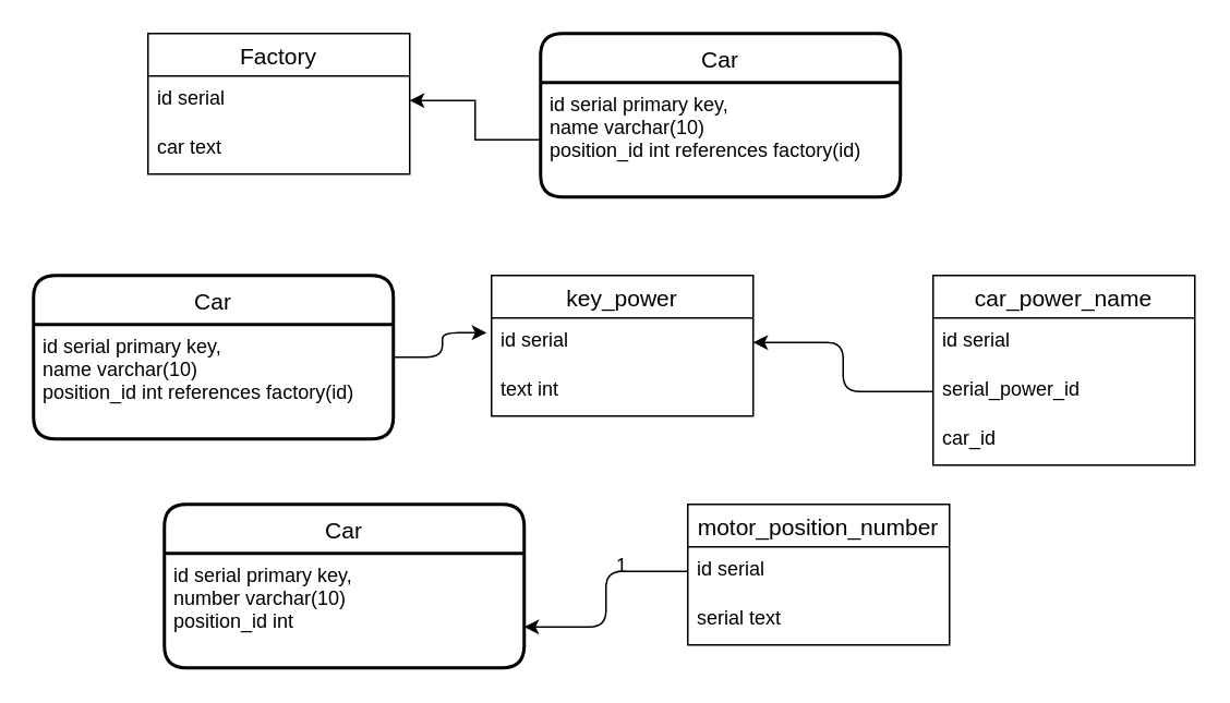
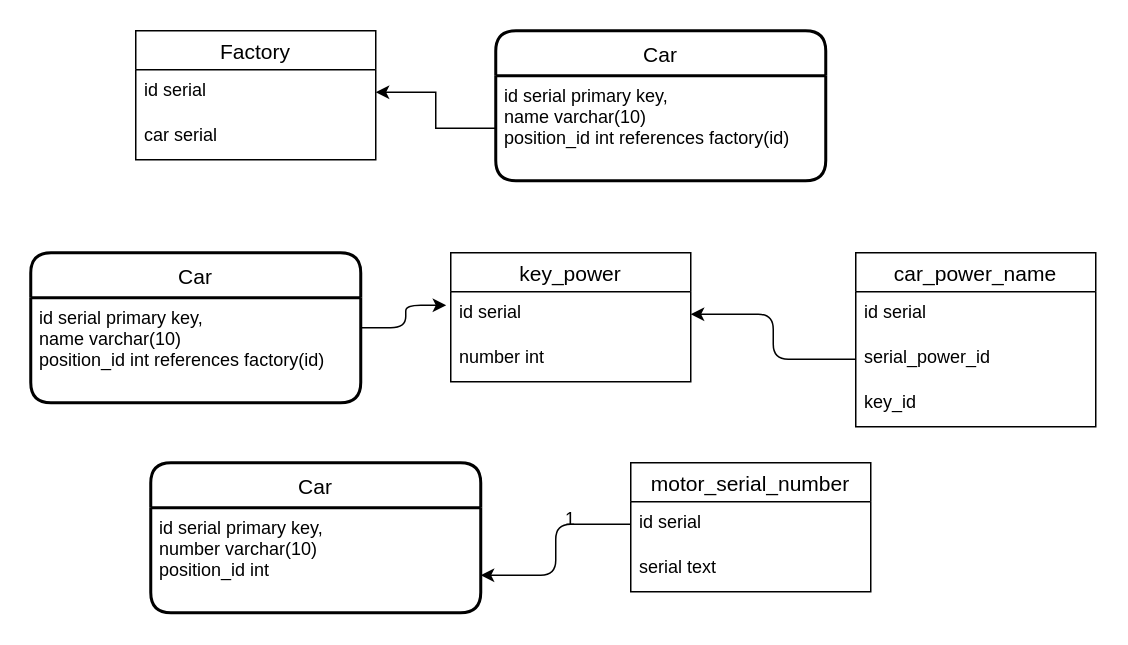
- <mxCell id="4" value="car text" style="text;strokeColor=none;fillColor=none;spacingLeft=4;spacingRight=4;overflow=hidden;rotatable=0;points=[[0,0.5],[1,0.5]];portConstraint=eastwest;fontSize=12;" vertex="1" parent="2"><mxGeometry y="56" width="160" height="30" as="geometry" /></mxCell>
+ <mxCell id="4" value="car serial" style="text;strokeColor=none;fillColor=none;spacingLeft=4;spacingRight=4;overflow=hidden;rotatable=0;points=[[0,0.5],[1,0.5]];portConstraint=eastwest;fontSize=12;" vertex="1" parent="2"><mxGeometry y="56" width="160" height="30" as="geometry" /></mxCell>
- <mxCell id="10" value="text int" style="text;strokeColor=none;fillColor=none;spacingLeft=4;spacingRight=4;overflow=hidden;rotatable=0;points=[[0,0.5],[1,0.5]];portConstraint=eastwest;fontSize=12;" vertex="1" parent="8"><mxGeometry y="56" width="160" height="30" as="geometry" /></mxCell>
+ <mxCell id="10" value="number int" style="text;strokeColor=none;fillColor=none;spacingLeft=4;spacingRight=4;overflow=hidden;rotatable=0;points=[[0,0.5],[1,0.5]];portConstraint=eastwest;fontSize=12;" vertex="1" parent="8"><mxGeometry y="56" width="160" height="30" as="geometry" /></mxCell>
- <mxCell id="14" value="car_id" style="text;strokeColor=none;fillColor=none;spacingLeft=4;spacingRight=4;overflow=hidden;rotatable=0;points=[[0,0.5],[1,0.5]];portConstraint=eastwest;fontSize=12;" vertex="1" parent="11"><mxGeometry y="86" width="160" height="30" as="geometry" /></mxCell>
+ <mxCell id="14" value="key_id" style="text;strokeColor=none;fillColor=none;spacingLeft=4;spacingRight=4;overflow=hidden;rotatable=0;points=[[0,0.5],[1,0.5]];portConstraint=eastwest;fontSize=12;" vertex="1" parent="11"><mxGeometry y="86" width="160" height="30" as="geometry" /></mxCell>
- <mxCell id="21" value="motor_position_number" style="swimlane;fontStyle=0;childLayout=stackLayout;horizontal=1;startSize=26;horizontalStack=0;resizeParent=1;resizeParentMax=0;resizeLast=0;collapsible=1;marginBottom=0;align=center;fontSize=14;" vertex="1" parent="1"><mxGeometry x="420" y="308" width="160" height="86" as="geometry" /></mxCell>
+ <mxCell id="21" value="motor_serial_number" style="swimlane;fontStyle=0;childLayout=stackLayout;horizontal=1;startSize=26;horizontalStack=0;resizeParent=1;resizeParentMax=0;resizeLast=0;collapsible=1;marginBottom=0;align=center;fontSize=14;" vertex="1" parent="1"><mxGeometry x="420" y="308" width="160" height="86" as="geometry" /></mxCell>
